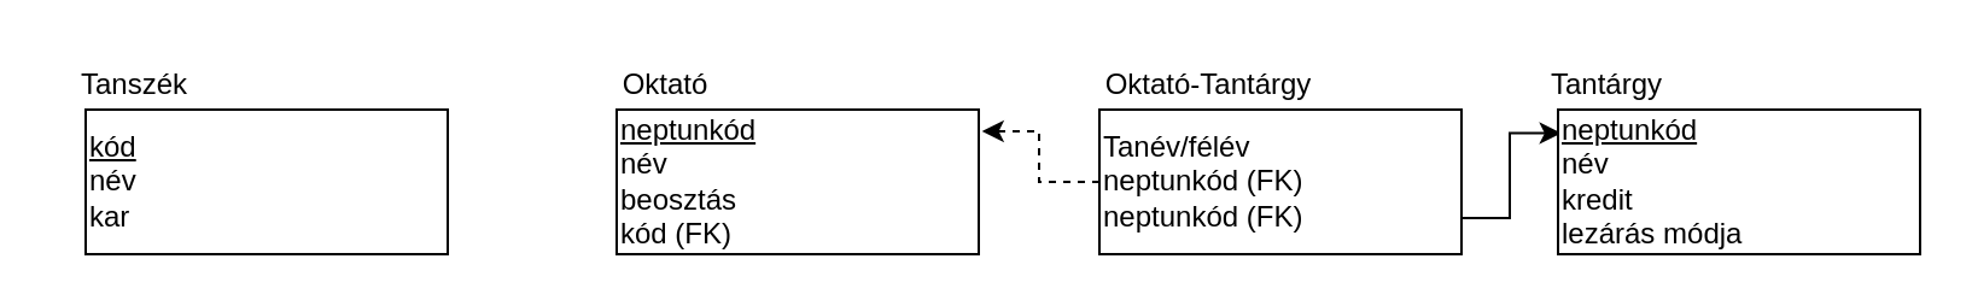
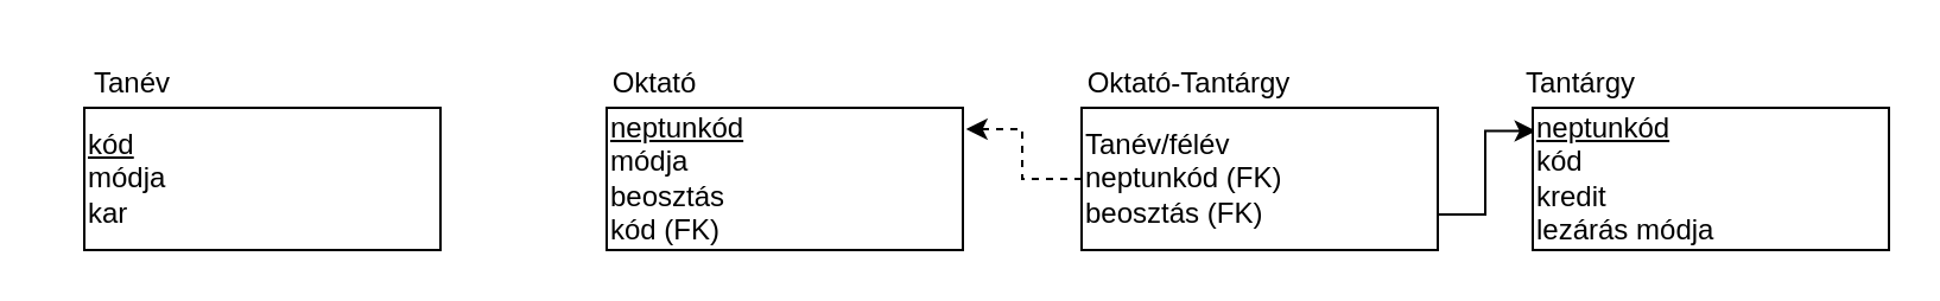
- <mxCell id="8" value="Tanszék" style="text;html=1;align=center;verticalAlign=middle;resizable=0;points=[];autosize=1;strokeColor=none;fillColor=none;" vertex="1" parent="1"><mxGeometry x="20" y="20" width="70" height="30" as="geometry" /></mxCell>
+ <mxCell id="8" value="Tanév" style="text;html=1;align=center;verticalAlign=middle;resizable=0;points=[];autosize=1;strokeColor=none;fillColor=none;" vertex="1" parent="1"><mxGeometry x="20" y="20" width="70" height="30" as="geometry" /></mxCell>
- <mxCell id="2" value="&lt;div style=&quot;&quot;&gt;&lt;u&gt;kód&lt;/u&gt;&lt;/div&gt;&lt;div style=&quot;&quot;&gt;név&lt;/div&gt;&lt;div style=&quot;&quot;&gt;kar&lt;/div&gt;" style="rounded=0;whiteSpace=wrap;html=1;align=left;" vertex="1" parent="1"><mxGeometry x="35" y="45" width="150" height="60" as="geometry" /></mxCell>
+ <mxCell id="2" value="&lt;div style=&quot;&quot;&gt;&lt;u&gt;kód&lt;/u&gt;&lt;/div&gt;&lt;div style=&quot;&quot;&gt;módja&lt;/div&gt;&lt;div style=&quot;&quot;&gt;kar&lt;/div&gt;" style="rounded=0;whiteSpace=wrap;html=1;align=left;" vertex="1" parent="1"><mxGeometry x="35" y="45" width="150" height="60" as="geometry" /></mxCell>
- <mxCell id="3" value="&lt;u&gt;neptunkód&lt;/u&gt;&lt;br&gt;név&lt;br&gt;beosztás&lt;br&gt;kód (FK)" style="rounded=0;whiteSpace=wrap;html=1;align=left;" vertex="1" parent="1"><mxGeometry x="255" y="45" width="150" height="60" as="geometry" /></mxCell>
+ <mxCell id="3" value="&lt;u&gt;neptunkód&lt;/u&gt;&lt;br&gt;módja&lt;br&gt;beosztás&lt;br&gt;kód (FK)" style="rounded=0;whiteSpace=wrap;html=1;align=left;" vertex="1" parent="1"><mxGeometry x="255" y="45" width="150" height="60" as="geometry" /></mxCell>
- <mxCell id="6" value="Tanév/félév&lt;br&gt;neptunkód (FK)&lt;br&gt;neptunkód (FK)" style="rounded=0;whiteSpace=wrap;html=1;align=left;" vertex="1" parent="1"><mxGeometry x="455" y="45" width="150" height="60" as="geometry" /></mxCell>
+ <mxCell id="6" value="Tanév/félév&lt;br&gt;neptunkód (FK)&lt;br&gt;beosztás (FK)" style="rounded=0;whiteSpace=wrap;html=1;align=left;" vertex="1" parent="1"><mxGeometry x="455" y="45" width="150" height="60" as="geometry" /></mxCell>
- <mxCell id="7" value="&lt;u&gt;neptunkód&lt;br&gt;&lt;/u&gt;név&lt;br&gt;kredit&lt;br&gt;lezárás módja" style="rounded=0;whiteSpace=wrap;html=1;align=left;" vertex="1" parent="1"><mxGeometry x="645" y="45" width="150" height="60" as="geometry" /></mxCell>
+ <mxCell id="7" value="&lt;u&gt;neptunkód&lt;br&gt;&lt;/u&gt;kód&lt;br&gt;kredit&lt;br&gt;lezárás módja" style="rounded=0;whiteSpace=wrap;html=1;align=left;" vertex="1" parent="1"><mxGeometry x="645" y="45" width="150" height="60" as="geometry" /></mxCell>
